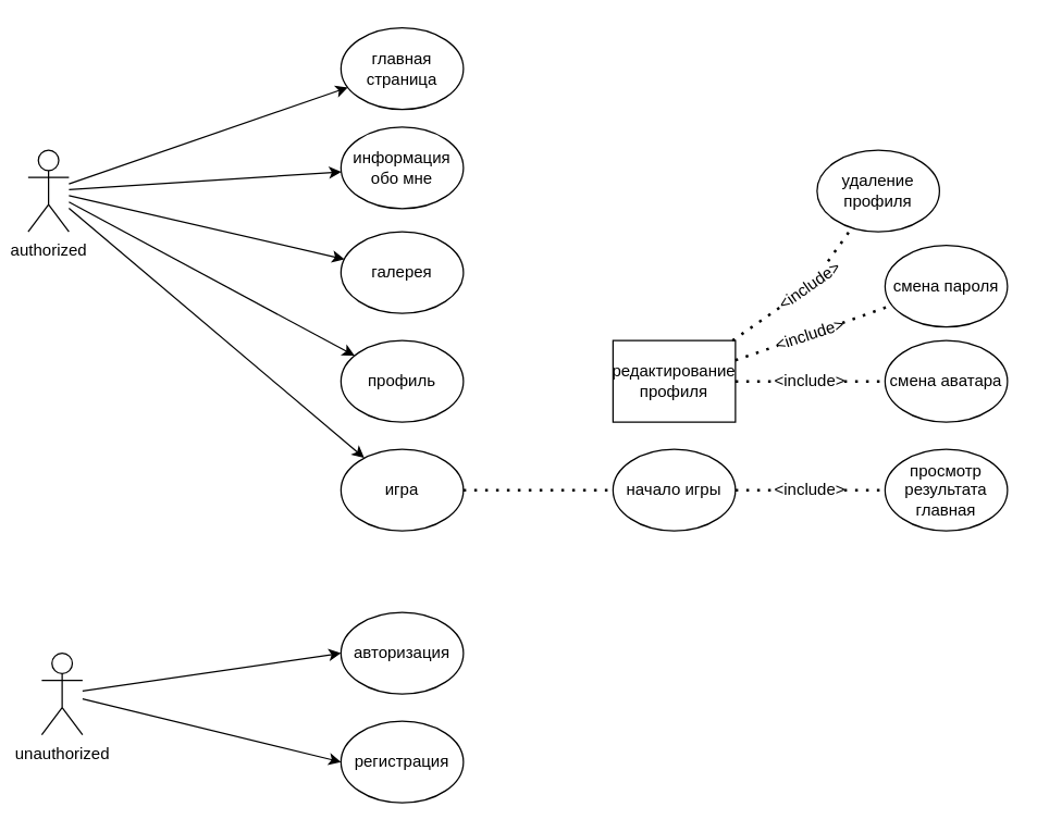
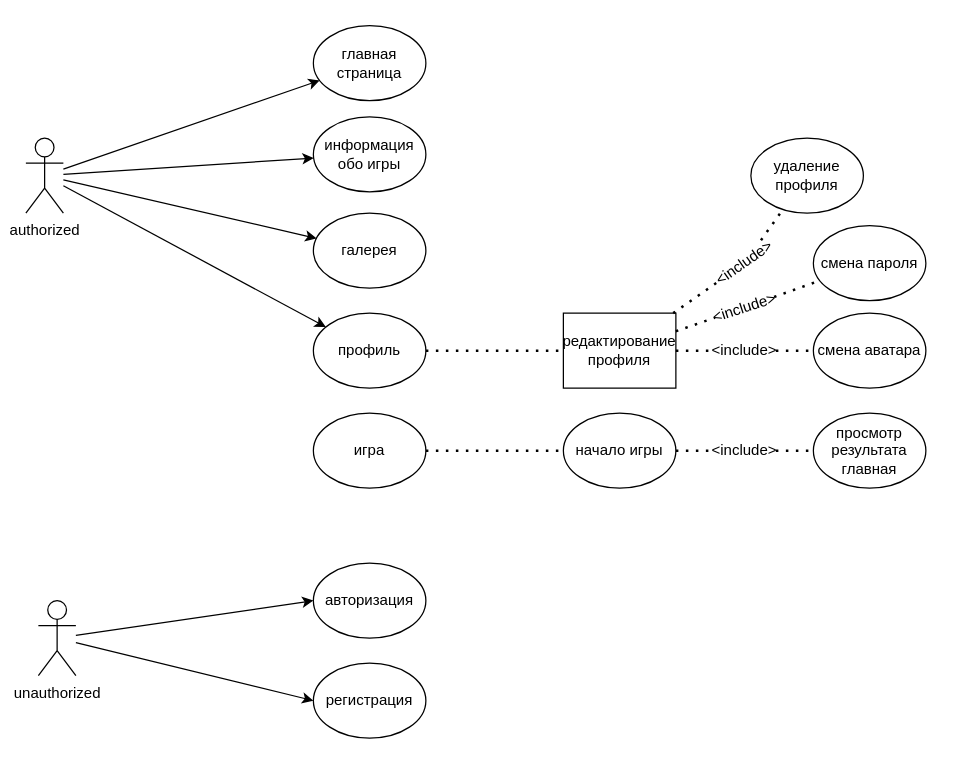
- <mxCell id="4" value="информация обо мне" style="ellipse;whiteSpace=wrap;html=1;" vertex="1" parent="1"><mxGeometry x="250" y="93" width="90" height="60" as="geometry" /></mxCell>
+ <mxCell id="4" value="информация обо игры" style="ellipse;whiteSpace=wrap;html=1;" vertex="1" parent="1"><mxGeometry x="250" y="93" width="90" height="60" as="geometry" /></mxCell>
- <mxCell id="18" value="" style="endArrow=classic;html=1;rounded=0;" edge="1" parent="1" source="2" target="11"><mxGeometry width="50" height="50" relative="1" as="geometry"><mxPoint x="50" y="230" as="sourcePoint" /><mxPoint x="259" y="334" as="targetPoint" /></mxGeometry></mxCell>
+ <mxCell id="25" value="" style="endArrow=none;dashed=1;html=1;dashPattern=1 3;strokeWidth=2;rounded=0;" edge="1" parent="1" source="6" target="19"><mxGeometry width="50" height="50" relative="1" as="geometry"><mxPoint x="320" y="320" as="sourcePoint" /><mxPoint x="370" y="270" as="targetPoint" /></mxGeometry></mxCell>
